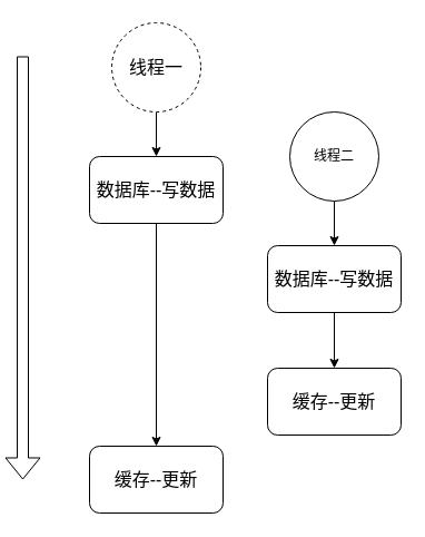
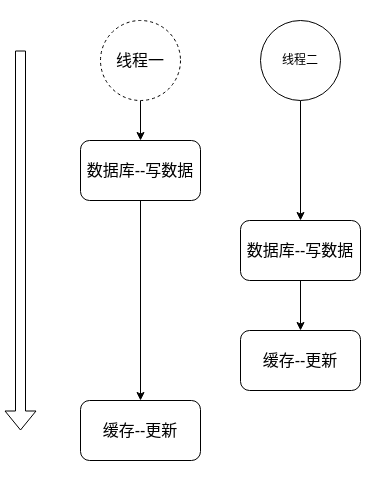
- <mxCell id="11" value="线程二" style="ellipse;whiteSpace=wrap;html=1;aspect=fixed;" vertex="1" parent="1"><mxGeometry x="260" y="100" width="80" height="80" as="geometry" /></mxCell>
+ <mxCell id="11" value="线程二" style="ellipse;whiteSpace=wrap;html=1;aspect=fixed;" vertex="1" parent="1"><mxGeometry x="260" y="20" width="80" height="80" as="geometry" /></mxCell>
